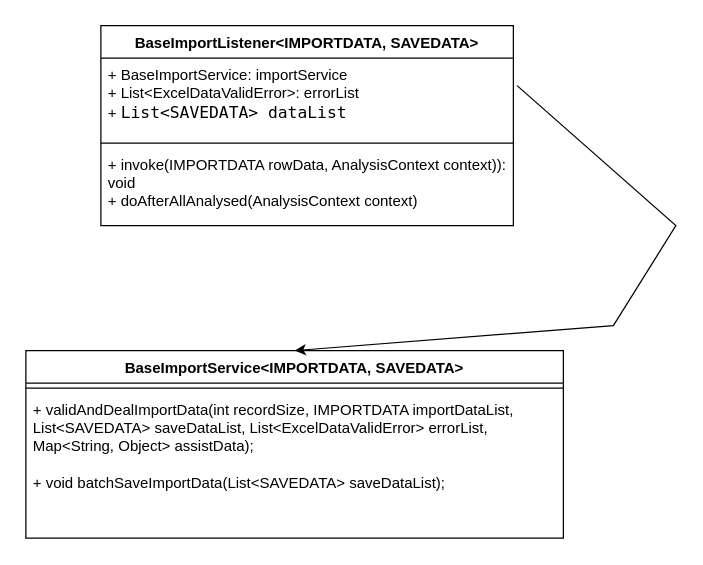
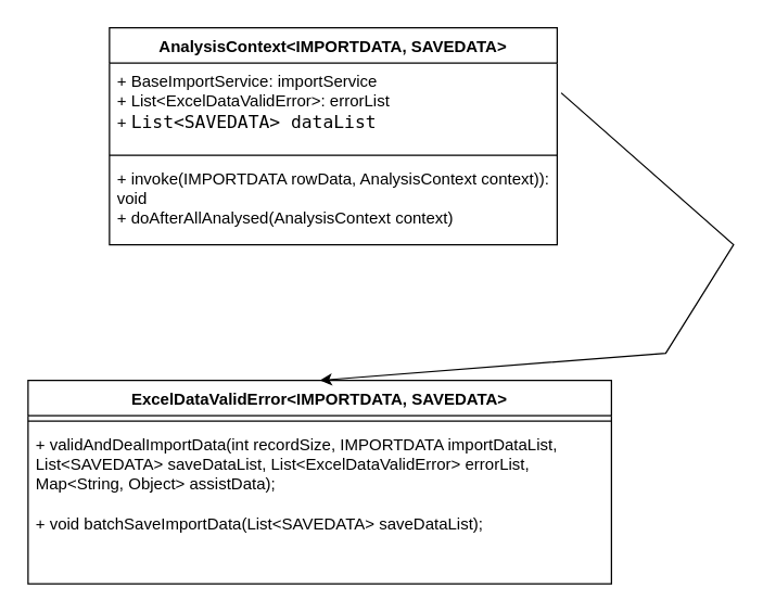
- <mxCell id="2" value="BaseImportListener&amp;lt;IMPORTDATA, SAVEDATA&amp;gt;" style="swimlane;fontStyle=1;align=center;verticalAlign=top;childLayout=stackLayout;horizontal=1;startSize=26;horizontalStack=0;resizeParent=1;resizeParentMax=0;resizeLast=0;collapsible=1;marginBottom=0;whiteSpace=wrap;html=1;" parent="1" vertex="1"><mxGeometry x="80" y="20" width="330" height="160" as="geometry"><mxRectangle x="270" y="140" width="100" height="30" as="alternateBounds" /></mxGeometry></mxCell>
+ <mxCell id="2" value="AnalysisContext&amp;lt;IMPORTDATA, SAVEDATA&amp;gt;" style="swimlane;fontStyle=1;align=center;verticalAlign=top;childLayout=stackLayout;horizontal=1;startSize=26;horizontalStack=0;resizeParent=1;resizeParentMax=0;resizeLast=0;collapsible=1;marginBottom=0;whiteSpace=wrap;html=1;" parent="1" vertex="1"><mxGeometry x="80" y="20" width="330" height="160" as="geometry"><mxRectangle x="270" y="140" width="100" height="30" as="alternateBounds" /></mxGeometry></mxCell>
- <mxCell id="6" value="BaseImportService&amp;lt;IMPORTDATA, SAVEDATA&amp;gt;" style="swimlane;fontStyle=1;align=center;verticalAlign=top;childLayout=stackLayout;horizontal=1;startSize=26;horizontalStack=0;resizeParent=1;resizeParentMax=0;resizeLast=0;collapsible=1;marginBottom=0;whiteSpace=wrap;html=1;" vertex="1" parent="1"><mxGeometry x="20" y="280" width="430" height="150" as="geometry" /></mxCell>
+ <mxCell id="6" value="ExcelDataValidError&amp;lt;IMPORTDATA, SAVEDATA&amp;gt;" style="swimlane;fontStyle=1;align=center;verticalAlign=top;childLayout=stackLayout;horizontal=1;startSize=26;horizontalStack=0;resizeParent=1;resizeParentMax=0;resizeLast=0;collapsible=1;marginBottom=0;whiteSpace=wrap;html=1;" vertex="1" parent="1"><mxGeometry x="20" y="280" width="430" height="150" as="geometry" /></mxCell>
